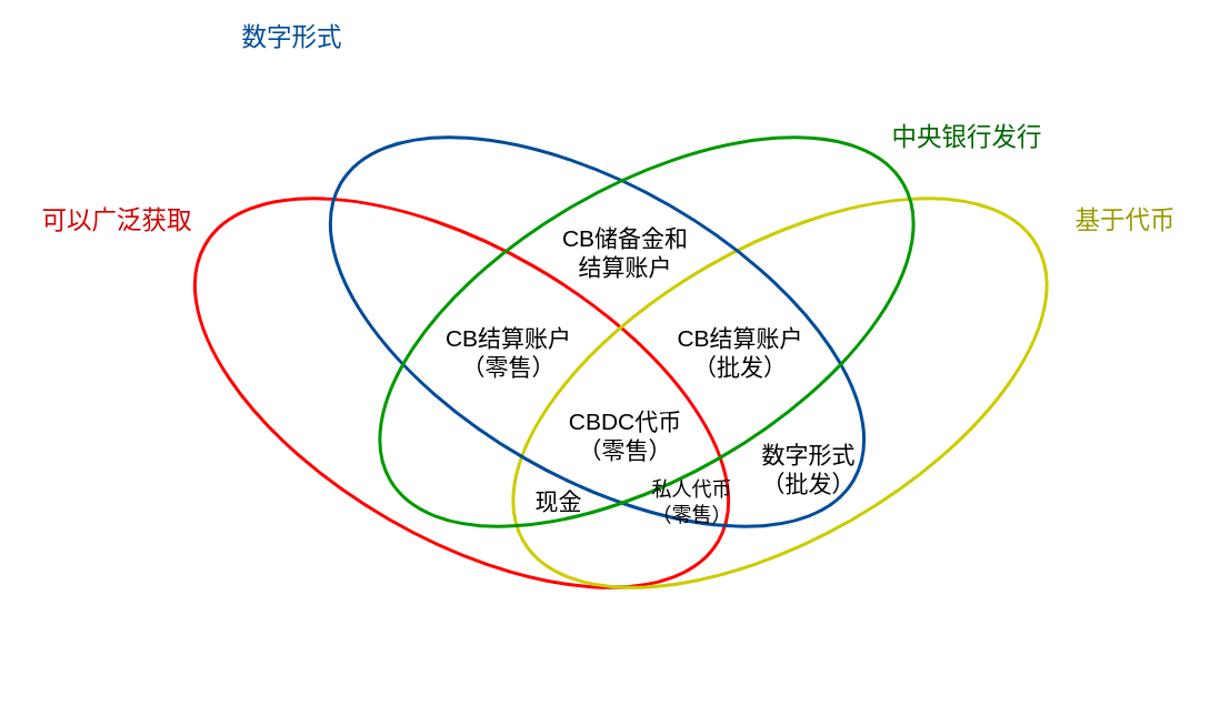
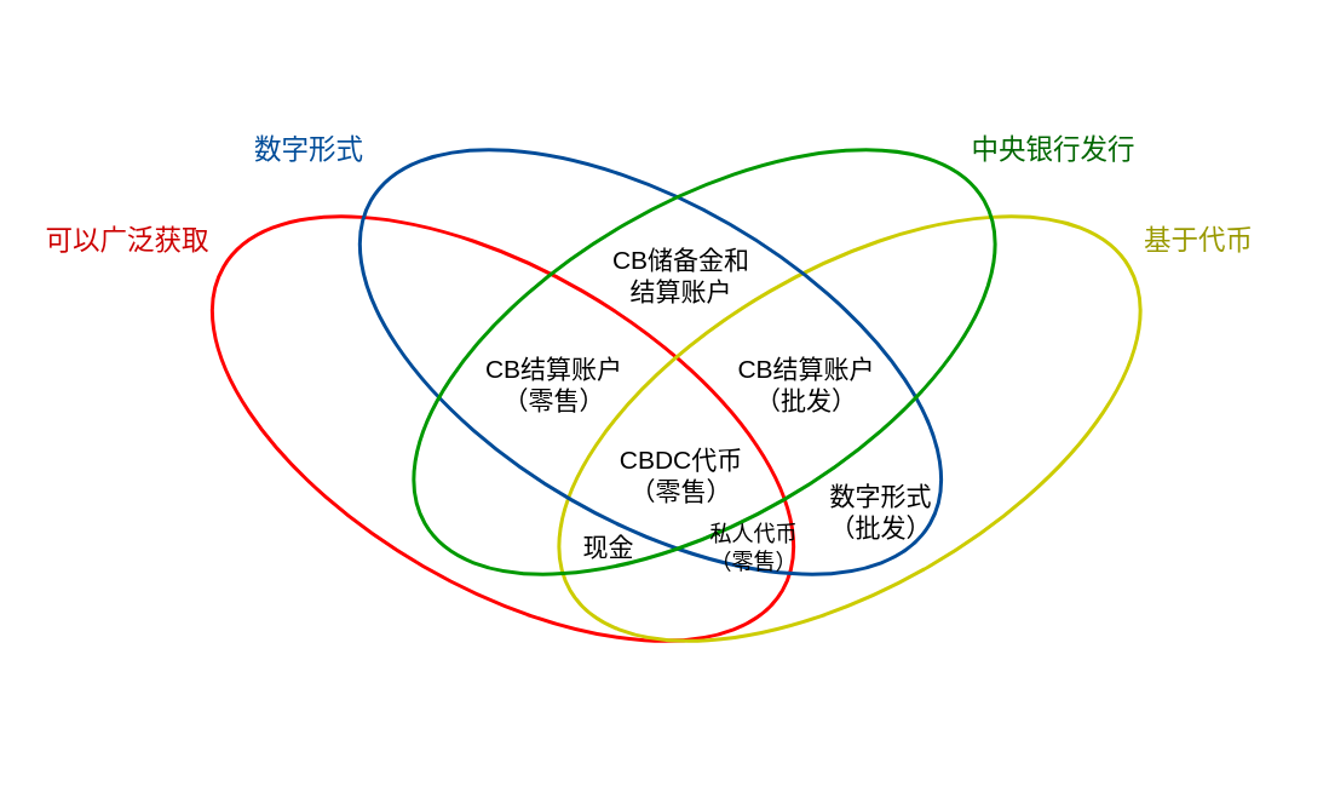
- <mxCell id="14" value="&lt;font style=&quot;font-size: 15px&quot;&gt;数字形式&lt;/font&gt;" style="text;html=1;strokeColor=none;fillColor=none;align=center;verticalAlign=middle;whiteSpace=wrap;rounded=0;fontColor=#004C99;" vertex="1" parent="1"><mxGeometry x="125" y="11" width="100" height="20" as="geometry" /></mxCell>
+ <mxCell id="14" value="&lt;font style=&quot;font-size: 15px&quot;&gt;数字形式&lt;/font&gt;" style="text;html=1;strokeColor=none;fillColor=none;align=center;verticalAlign=middle;whiteSpace=wrap;rounded=0;fontColor=#004C99;" vertex="1" parent="1"><mxGeometry x="120" y="71" width="100" height="20" as="geometry" /></mxCell>
- <mxCell id="16" value="&lt;font style=&quot;font-size: 15px&quot;&gt;基于代币&lt;/font&gt;" style="text;html=1;strokeColor=none;fillColor=none;align=center;verticalAlign=middle;whiteSpace=wrap;rounded=0;fontColor=#999900;" vertex="1" parent="1"><mxGeometry x="625" y="121" width="100" height="20" as="geometry" /></mxCell>
+ <mxCell id="16" value="&lt;font style=&quot;font-size: 15px&quot;&gt;基于代币&lt;/font&gt;" style="text;html=1;strokeColor=none;fillColor=none;align=center;verticalAlign=middle;whiteSpace=wrap;rounded=0;fontColor=#999900;" vertex="1" parent="1"><mxGeometry x="610" y="121" width="100" height="20" as="geometry" /></mxCell>
